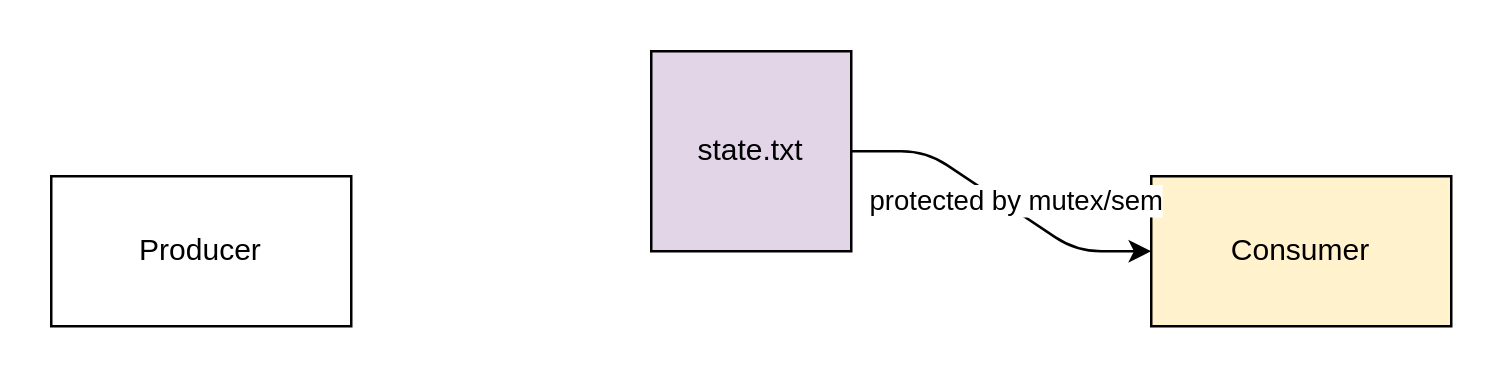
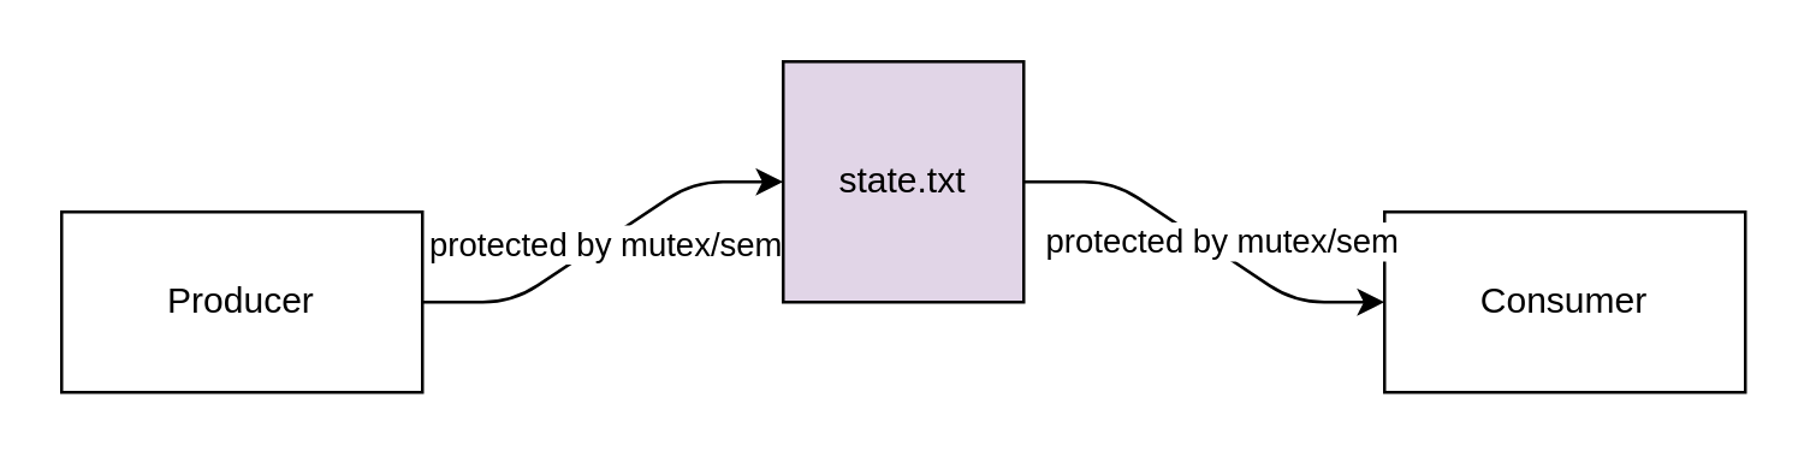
+ <mxCell id="2" style="edgeStyle=entityRelationEdgeStyle;html=1;" edge="1" parent="1" source="4" target="6"><mxGeometry relative="1" as="geometry" /></mxCell>
+ <mxCell id="3" value="protected by mutex/sem" style="edgeLabel;html=1;align=center;verticalAlign=middle;resizable=0;points=[];" vertex="1" connectable="0" parent="2"><mxGeometry x="-0.182" y="3" relative="1" as="geometry"><mxPoint x="12" y="-4" as="offset" /></mxGeometry></mxCell>
- <mxCell id="7" value="Consumer" style="rounded=0;whiteSpace=wrap;html=1;fillColor=#fff2cc;" vertex="1" parent="1"><mxGeometry x="460" y="70" width="120" height="60" as="geometry" /></mxCell>
+ <mxCell id="7" value="Consumer" style="rounded=0;whiteSpace=wrap;html=1;" vertex="1" parent="1"><mxGeometry x="460" y="70" width="120" height="60" as="geometry" /></mxCell>
